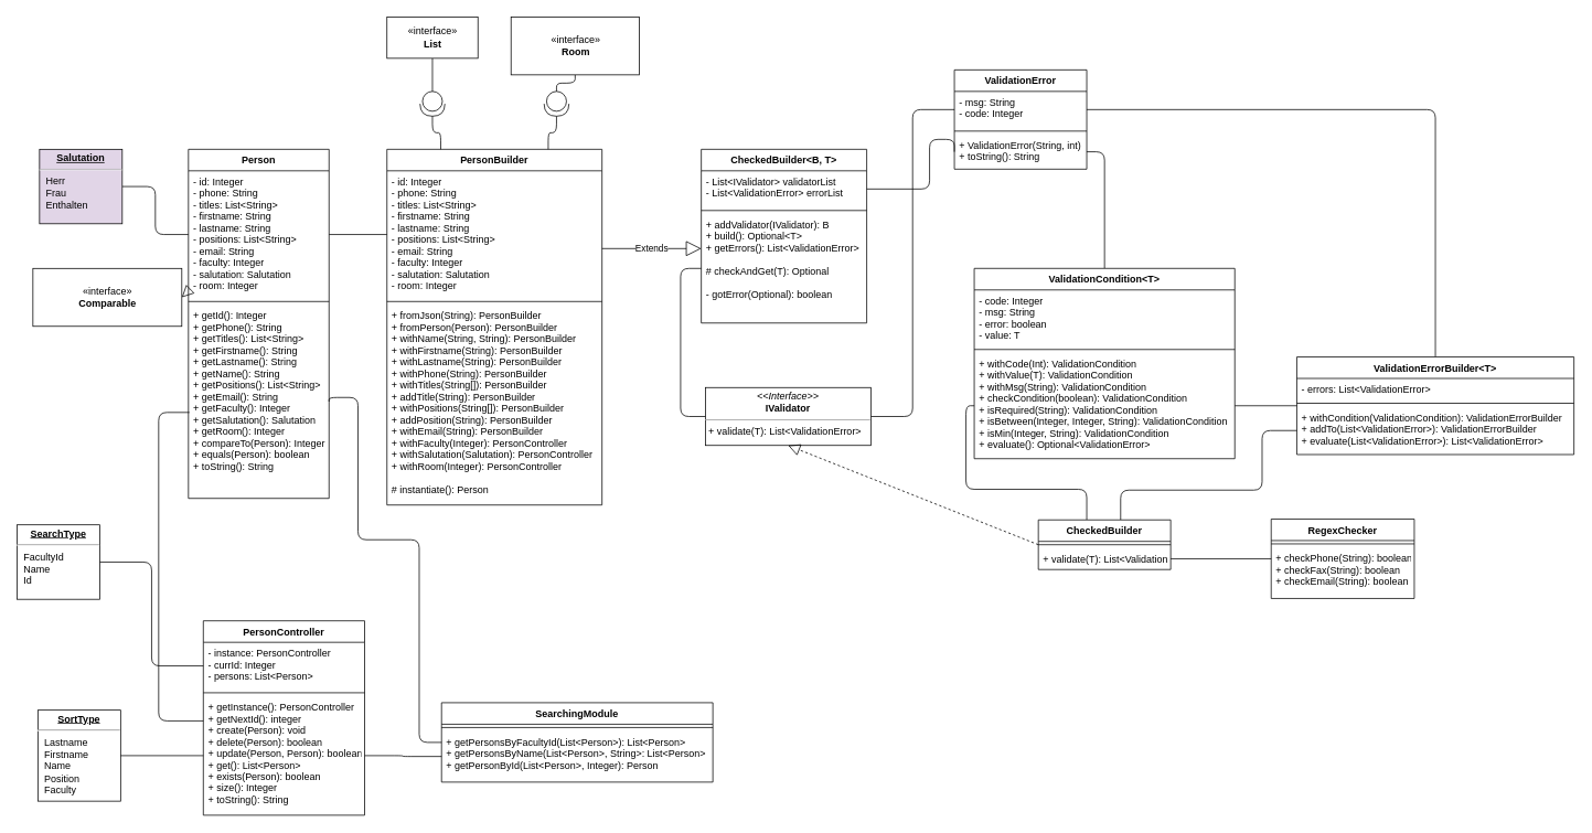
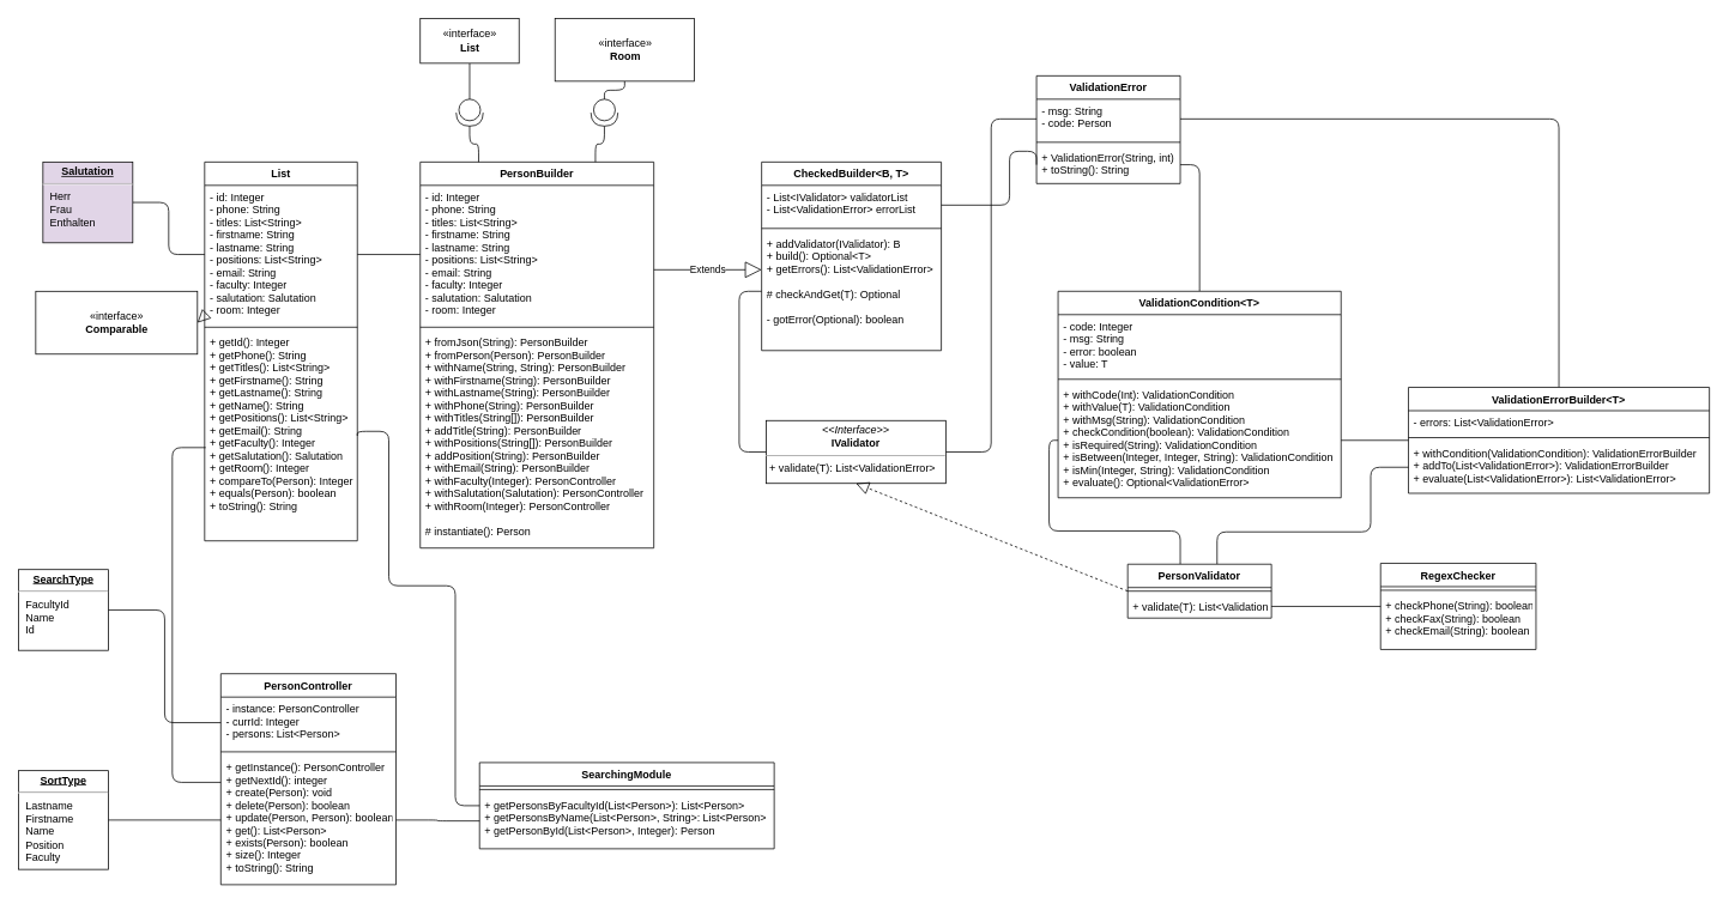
- <mxCell id="31" value="- msg: String&#10;- code: Integer" style="text;strokeColor=none;fillColor=none;align=left;verticalAlign=top;spacingLeft=4;spacingRight=4;overflow=hidden;rotatable=0;points=[[0,0.5],[1,0.5]];portConstraint=eastwest;" vertex="1" parent="30"><mxGeometry y="26" width="160" height="44" as="geometry" /></mxCell>
+ <mxCell id="31" value="- msg: String&#10;- code: Person" style="text;strokeColor=none;fillColor=none;align=left;verticalAlign=top;spacingLeft=4;spacingRight=4;overflow=hidden;rotatable=0;points=[[0,0.5],[1,0.5]];portConstraint=eastwest;" vertex="1" parent="30"><mxGeometry y="26" width="160" height="44" as="geometry" /></mxCell>
- <mxCell id="2" value="Person" style="swimlane;fontStyle=1;align=center;verticalAlign=top;childLayout=stackLayout;horizontal=1;startSize=26;horizontalStack=0;resizeParent=1;resizeParentMax=0;resizeLast=0;collapsible=1;marginBottom=0;" vertex="1" parent="1"><mxGeometry x="227" y="180" width="170" height="422" as="geometry" /></mxCell>
+ <mxCell id="2" value="List" style="swimlane;fontStyle=1;align=center;verticalAlign=top;childLayout=stackLayout;horizontal=1;startSize=26;horizontalStack=0;resizeParent=1;resizeParentMax=0;resizeLast=0;collapsible=1;marginBottom=0;" vertex="1" parent="1"><mxGeometry x="227" y="180" width="170" height="422" as="geometry" /></mxCell>
- <mxCell id="48" value="CheckedBuilder" style="swimlane;fontStyle=1;align=center;verticalAlign=top;childLayout=stackLayout;horizontal=1;startSize=26;horizontalStack=0;resizeParent=1;resizeParentMax=0;resizeLast=0;collapsible=1;marginBottom=0;" vertex="1" parent="1"><mxGeometry x="1254.5" y="628" width="160" height="60" as="geometry" /></mxCell>
+ <mxCell id="48" value="PersonValidator" style="swimlane;fontStyle=1;align=center;verticalAlign=top;childLayout=stackLayout;horizontal=1;startSize=26;horizontalStack=0;resizeParent=1;resizeParentMax=0;resizeLast=0;collapsible=1;marginBottom=0;" vertex="1" parent="1"><mxGeometry x="1254.5" y="628" width="160" height="60" as="geometry" /></mxCell>
- <mxCell id="12" value="&lt;p style=&quot;margin: 0px ; margin-top: 4px ; text-align: center ; text-decoration: underline&quot;&gt;&lt;b&gt;SortType&lt;/b&gt;&lt;/p&gt;&lt;hr&gt;&lt;p style=&quot;margin: 0px ; margin-left: 8px&quot;&gt;Lastname&lt;/p&gt;&lt;p style=&quot;margin: 0px ; margin-left: 8px&quot;&gt;Firstname&lt;/p&gt;&lt;p style=&quot;margin: 0px ; margin-left: 8px&quot;&gt;Name&lt;/p&gt;&lt;p style=&quot;margin: 0px ; margin-left: 8px&quot;&gt;Position&lt;/p&gt;&lt;p style=&quot;margin: 0px ; margin-left: 8px&quot;&gt;Faculty&lt;/p&gt;" style="verticalAlign=top;align=left;overflow=fill;fontSize=12;fontFamily=Helvetica;html=1;" vertex="1" parent="1"><mxGeometry x="45" y="858" width="100" height="110" as="geometry" /></mxCell>
+ <mxCell id="12" value="&lt;p style=&quot;margin: 0px ; margin-top: 4px ; text-align: center ; text-decoration: underline&quot;&gt;&lt;b&gt;SortType&lt;/b&gt;&lt;/p&gt;&lt;hr&gt;&lt;p style=&quot;margin: 0px ; margin-left: 8px&quot;&gt;Lastname&lt;/p&gt;&lt;p style=&quot;margin: 0px ; margin-left: 8px&quot;&gt;Firstname&lt;/p&gt;&lt;p style=&quot;margin: 0px ; margin-left: 8px&quot;&gt;Name&lt;/p&gt;&lt;p style=&quot;margin: 0px ; margin-left: 8px&quot;&gt;Position&lt;/p&gt;&lt;p style=&quot;margin: 0px ; margin-left: 8px&quot;&gt;Faculty&lt;/p&gt;" style="verticalAlign=top;align=left;overflow=fill;fontSize=12;fontFamily=Helvetica;html=1;" vertex="1" parent="1"><mxGeometry x="20" y="858" width="100" height="110" as="geometry" /></mxCell>
